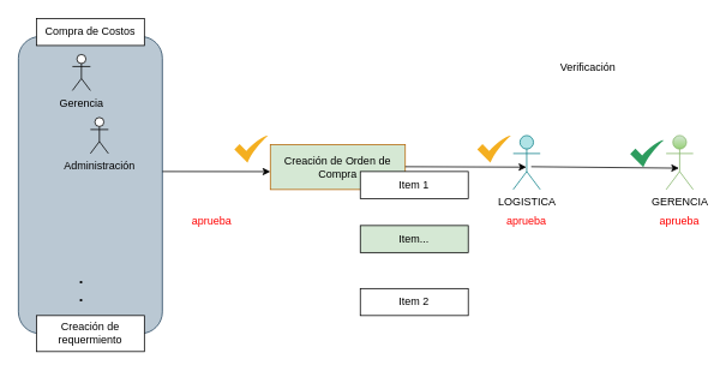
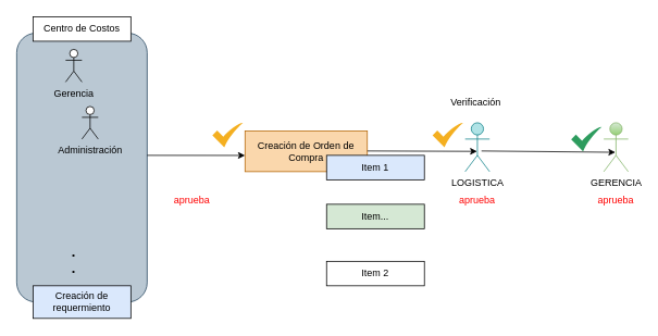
- <mxCell id="3" value="Compra de Costos" style="rounded=0;whiteSpace=wrap;html=1;" vertex="1" parent="1"><mxGeometry x="40" y="20" width="120" height="30" as="geometry" /></mxCell>
+ <mxCell id="3" value="Centro de Costos" style="rounded=0;whiteSpace=wrap;html=1;" vertex="1" parent="1"><mxGeometry x="40" y="20" width="120" height="30" as="geometry" /></mxCell>
- <mxCell id="16" value="Verificación&amp;nbsp;" style="text;html=1;align=center;verticalAlign=middle;whiteSpace=wrap;rounded=0;" vertex="1" parent="1"><mxGeometry x="625" y="60" width="60" height="30" as="geometry" /></mxCell>
+ <mxCell id="16" value="Verificación&amp;nbsp;" style="text;html=1;align=center;verticalAlign=middle;whiteSpace=wrap;rounded=0;" vertex="1" parent="1"><mxGeometry x="555" y="110" width="60" height="30" as="geometry" /></mxCell>
- <mxCell id="12" value="Creación de Orden de Compra" style="rounded=0;whiteSpace=wrap;html=1;fillColor=#d5e8d4;strokeColor=#b46504;" vertex="1" parent="1"><mxGeometry x="300" y="160" width="150" height="50" as="geometry" /></mxCell>
+ <mxCell id="12" value="Creación de Orden de Compra" style="rounded=0;whiteSpace=wrap;html=1;fillColor=#fad7ac;strokeColor=#b46504;" vertex="1" parent="1"><mxGeometry x="300" y="160" width="150" height="50" as="geometry" /></mxCell>
- <mxCell id="13" value="Item 1" style="rounded=0;whiteSpace=wrap;html=1;" vertex="1" parent="1"><mxGeometry x="400" y="190" width="120" height="30" as="geometry" /></mxCell>
+ <mxCell id="13" value="Item 1" style="rounded=0;whiteSpace=wrap;html=1;fillColor=#dae8fc;" vertex="1" parent="1"><mxGeometry x="400" y="190" width="120" height="30" as="geometry" /></mxCell>
- <mxCell id="7" value="Creación de requermiento" style="rounded=0;whiteSpace=wrap;html=1;" vertex="1" parent="1"><mxGeometry x="40" y="350" width="120" height="40" as="geometry" /></mxCell>
+ <mxCell id="7" value="Creación de requermiento" style="rounded=0;whiteSpace=wrap;html=1;fillColor=#dae8fc;" vertex="1" parent="1"><mxGeometry x="40" y="350" width="120" height="40" as="geometry" /></mxCell>
